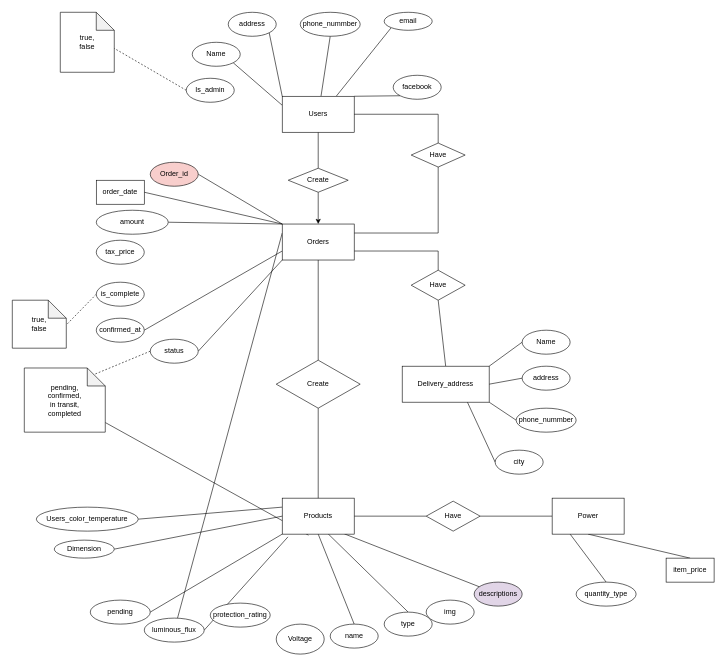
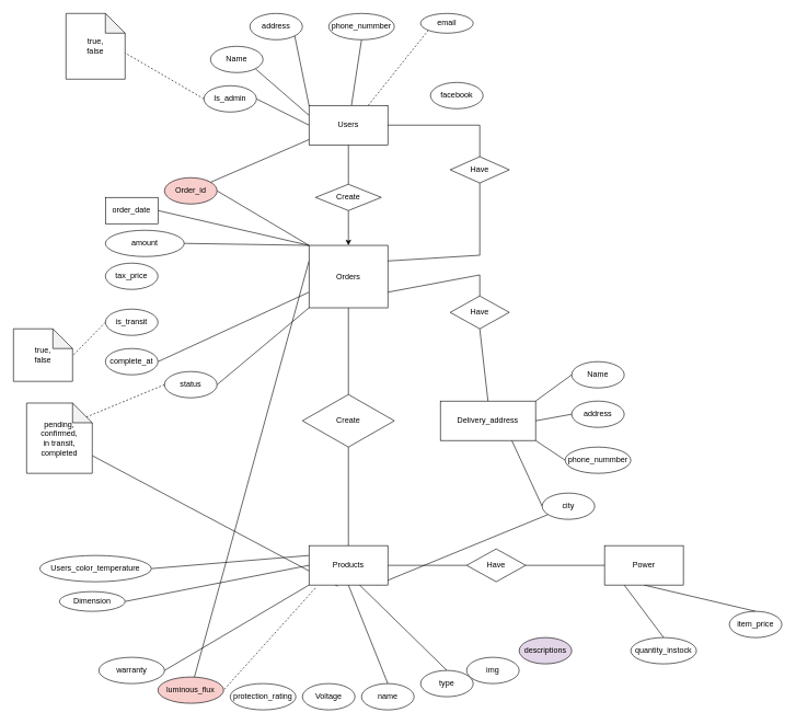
- <mxCell id="6" style="edgeStyle=none;rounded=0;orthogonalLoop=1;jettySize=auto;html=1;exitX=0.75;exitY=0;exitDx=0;exitDy=0;entryX=0;entryY=1;entryDx=0;entryDy=0;endArrow=none;endFill=0;" parent="1" source="9" target="13" edge="1"><mxGeometry relative="1" as="geometry" /></mxCell>
+ <mxCell id="6" style="edgeStyle=none;rounded=0;orthogonalLoop=1;jettySize=auto;html=1;exitX=0.75;exitY=0;exitDx=0;exitDy=0;entryX=0;entryY=1;entryDx=0;entryDy=0;endArrow=none;endFill=0;dashed=1;" parent="1" source="9" target="13" edge="1"><mxGeometry relative="1" as="geometry" /></mxCell>
- <mxCell id="7" style="edgeStyle=none;rounded=0;orthogonalLoop=1;jettySize=auto;html=1;exitX=1;exitY=0;exitDx=0;exitDy=0;entryX=0;entryY=1;entryDx=0;entryDy=0;endArrow=none;endFill=0;" parent="1" source="9" target="14" edge="1"><mxGeometry relative="1" as="geometry" /></mxCell>
+ <mxCell id="7" style="edgeStyle=none;rounded=0;orthogonalLoop=1;jettySize=auto;html=1;exitX=1;exitY=0;exitDx=0;exitDy=0;endArrow=none;endFill=0;" parent="1" source="9" target="27" edge="1"><mxGeometry relative="1" as="geometry" /></mxCell>
+ <mxCell id="2" style="rounded=0;orthogonalLoop=1;jettySize=auto;html=1;exitX=0;exitY=0.5;exitDx=0;exitDy=0;entryX=1;entryY=0.5;entryDx=0;entryDy=0;endArrow=none;endFill=0;" parent="1" source="9" target="16" edge="1"><mxGeometry relative="1" as="geometry" /></mxCell>
- <mxCell id="26" value="Orders" style="rounded=0;whiteSpace=wrap;html=1;" parent="1" vertex="1"><mxGeometry x="470" y="373" width="120" height="60" as="geometry" /></mxCell>
+ <mxCell id="26" value="Orders" style="rounded=0;whiteSpace=wrap;html=1;" parent="1" vertex="1"><mxGeometry x="470" y="373" width="120" height="95" as="geometry" /></mxCell>
- <mxCell id="64" value="is_complete" style="ellipse;whiteSpace=wrap;html=1;" parent="1" vertex="1"><mxGeometry x="160" y="470" width="80" height="40" as="geometry" /></mxCell>
+ <mxCell id="64" value="is_transit" style="ellipse;whiteSpace=wrap;html=1;" parent="1" vertex="1"><mxGeometry x="160" y="470" width="80" height="40" as="geometry" /></mxCell>
- <mxCell id="65" value="confirmed_at" style="ellipse;whiteSpace=wrap;html=1;" parent="1" vertex="1"><mxGeometry x="160" y="530" width="80" height="40" as="geometry" /></mxCell>
+ <mxCell id="65" value="complete_at" style="ellipse;whiteSpace=wrap;html=1;" parent="1" vertex="1"><mxGeometry x="160" y="530" width="80" height="40" as="geometry" /></mxCell>
- <mxCell id="69" value="pending,&lt;br&gt;confirmed,&lt;br&gt;in transit,&lt;br&gt;completed" style="shape=note;whiteSpace=wrap;html=1;backgroundOutline=1;darkOpacity=0.05;" parent="1" vertex="1"><mxGeometry x="40" y="613" width="135" height="107" as="geometry" /></mxCell>
+ <mxCell id="69" value="pending,&lt;br&gt;confirmed,&lt;br&gt;in transit,&lt;br&gt;completed" style="shape=note;whiteSpace=wrap;html=1;backgroundOutline=1;darkOpacity=0.05;" parent="1" vertex="1"><mxGeometry x="40" y="613" width="100" height="107" as="geometry" /></mxCell>
- <mxCell id="30" style="edgeStyle=none;rounded=0;orthogonalLoop=1;jettySize=auto;html=1;exitX=0.863;exitY=0.992;exitDx=0;exitDy=0;endArrow=none;endFill=0;exitPerimeter=0;" parent="1" source="37" target="41" edge="1"><mxGeometry relative="1" as="geometry" /></mxCell>
+ <mxCell id="30" style="edgeStyle=none;rounded=0;orthogonalLoop=1;jettySize=auto;html=1;exitX=0.863;exitY=0.992;exitDx=0;exitDy=0;endArrow=none;endFill=0;exitPerimeter=0;" parent="1" source="37" target="62" edge="1"><mxGeometry relative="1" as="geometry" /></mxCell>
- <mxCell id="75" value="item_price" style="whiteSpace=wrap;html=1;rounded=0;" parent="1" vertex="1"><mxGeometry x="1110" y="930" width="80" height="40" as="geometry" /></mxCell>
+ <mxCell id="75" value="item_price" style="ellipse;whiteSpace=wrap;html=1;" parent="1" vertex="1"><mxGeometry x="1110" y="930" width="80" height="40" as="geometry" /></mxCell>
- <mxCell id="34" style="rounded=0;orthogonalLoop=1;jettySize=auto;html=1;exitX=0.08;exitY=1.076;exitDx=0;exitDy=0;entryX=1;entryY=0.5;entryDx=0;entryDy=0;endArrow=none;endFill=0;exitPerimeter=0;" parent="1" source="37" target="78" edge="1"><mxGeometry relative="1" as="geometry" /></mxCell>
+ <mxCell id="34" style="rounded=0;orthogonalLoop=1;jettySize=auto;html=1;exitX=0.08;exitY=1.076;exitDx=0;exitDy=0;entryX=1;entryY=0.5;entryDx=0;entryDy=0;endArrow=none;endFill=0;exitPerimeter=0;dashed=1;" parent="1" source="37" target="78" edge="1"><mxGeometry relative="1" as="geometry" /></mxCell>
- <mxCell id="42" value="quantity_type" style="ellipse;whiteSpace=wrap;html=1;" parent="1" vertex="1"><mxGeometry x="960" y="970" width="100" height="40" as="geometry" /></mxCell>
+ <mxCell id="42" value="quantity_instock" style="ellipse;whiteSpace=wrap;html=1;" parent="1" vertex="1"><mxGeometry x="960" y="970" width="100" height="40" as="geometry" /></mxCell>
- <mxCell id="79" value="pending" style="ellipse;whiteSpace=wrap;html=1;" parent="1" vertex="1"><mxGeometry x="150" y="1000" width="100" height="40" as="geometry" /></mxCell>
+ <mxCell id="79" value="warranty" style="ellipse;whiteSpace=wrap;html=1;" parent="1" vertex="1"><mxGeometry x="150" y="1000" width="100" height="40" as="geometry" /></mxCell>
- <mxCell id="77" value="protection_rating" style="ellipse;whiteSpace=wrap;html=1;" parent="1" vertex="1"><mxGeometry x="350" y="1005" width="100" height="40" as="geometry" /></mxCell>
+ <mxCell id="77" value="protection_rating" style="ellipse;whiteSpace=wrap;html=1;" parent="1" vertex="1"><mxGeometry x="350" y="1040" width="100" height="40" as="geometry" /></mxCell>
- <mxCell id="78" value="luminous_flux" style="ellipse;whiteSpace=wrap;html=1;" parent="1" vertex="1"><mxGeometry x="240" y="1030" width="100" height="40" as="geometry" /></mxCell>
+ <mxCell id="78" value="luminous_flux" style="ellipse;whiteSpace=wrap;html=1;fillColor=#f8cecc;" parent="1" vertex="1"><mxGeometry x="240" y="1030" width="100" height="40" as="geometry" /></mxCell>
- <mxCell id="76" value="Voltage" style="ellipse;whiteSpace=wrap;html=1;" parent="1" vertex="1"><mxGeometry x="460" y="1040" width="80" height="50" as="geometry" /></mxCell>
+ <mxCell id="76" value="Voltage" style="ellipse;whiteSpace=wrap;html=1;" parent="1" vertex="1"><mxGeometry x="460" y="1040" width="80" height="40" as="geometry" /></mxCell>
